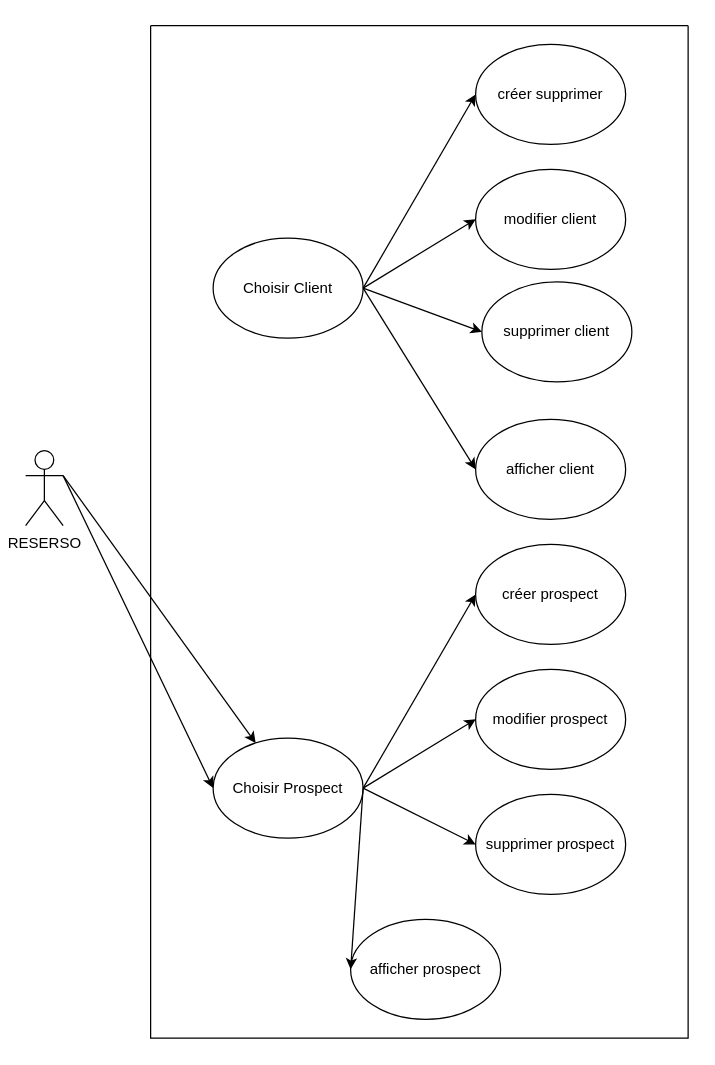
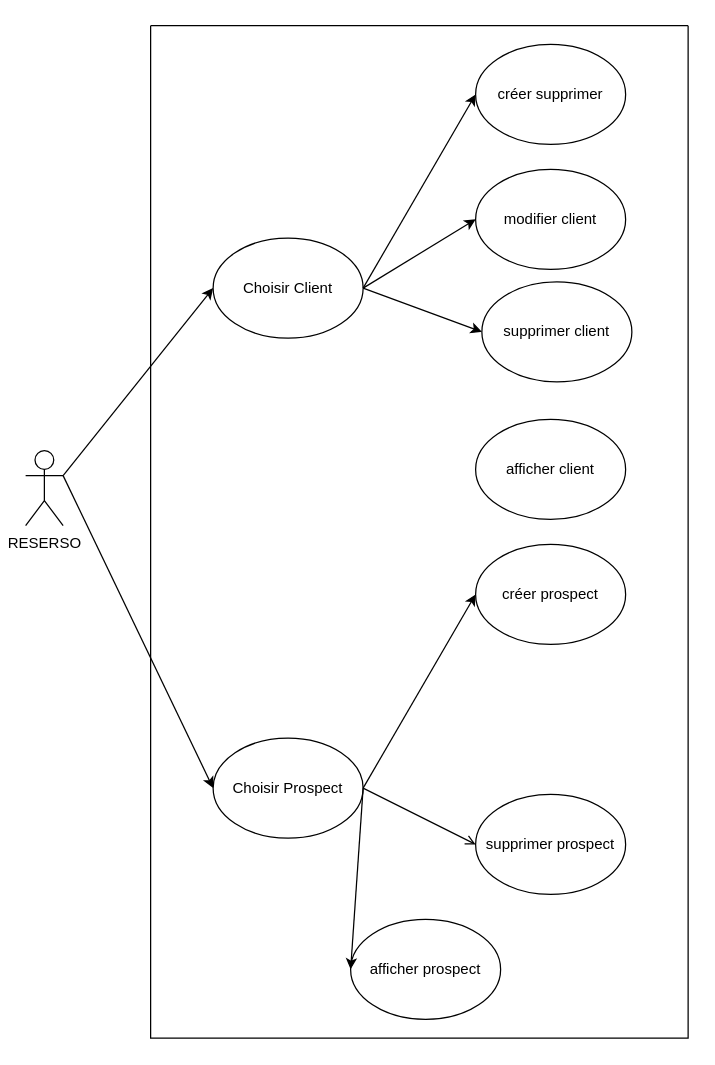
- <mxCell id="8" value="" style="endArrow=classic;html=1;rounded=0;exitX=1;exitY=0.5;exitDx=0;exitDy=0;entryX=0;entryY=0.5;entryDx=0;entryDy=0;" edge="1" parent="2" source="4" target="7"><mxGeometry width="50" height="50" relative="1" as="geometry"><mxPoint x="70" y="360" as="sourcePoint" /><mxPoint x="120" y="310" as="targetPoint" /></mxGeometry></mxCell>
- <mxCell id="21" value="" style="endArrow=classic;html=1;rounded=0;exitX=1;exitY=0.333;exitDx=0;exitDy=0;exitPerimeter=0;" edge="1" parent="1" source="20" target="3"><mxGeometry width="50" height="50" relative="1" as="geometry"><mxPoint x="190" y="430" as="sourcePoint" /><mxPoint x="240" y="380" as="targetPoint" /></mxGeometry></mxCell>
+ <mxCell id="21" value="" style="endArrow=classic;html=1;rounded=0;entryX=0;entryY=0.5;entryDx=0;entryDy=0;exitX=1;exitY=0.333;exitDx=0;exitDy=0;exitPerimeter=0;" edge="1" parent="1" source="20" target="4"><mxGeometry width="50" height="50" relative="1" as="geometry"><mxPoint x="190" y="430" as="sourcePoint" /><mxPoint x="240" y="380" as="targetPoint" /></mxGeometry></mxCell>
- <mxCell id="11" value="modifier prospect" style="ellipse;whiteSpace=wrap;html=1;" vertex="1" parent="2"><mxGeometry x="260" y="515" width="120" height="80" as="geometry" /></mxCell>
- <mxCell id="17" value="" style="endArrow=classic;html=1;rounded=0;exitX=1;exitY=0.5;exitDx=0;exitDy=0;entryX=0;entryY=0.5;entryDx=0;entryDy=0;" edge="1" parent="2" source="3" target="11"><mxGeometry width="50" height="50" relative="1" as="geometry"><mxPoint x="180" y="620" as="sourcePoint" /><mxPoint x="270" y="465" as="targetPoint" /></mxGeometry></mxCell>
- <mxCell id="18" value="" style="endArrow=classic;html=1;rounded=0;exitX=1;exitY=0.5;exitDx=0;exitDy=0;entryX=0;entryY=0.5;entryDx=0;entryDy=0;" edge="1" parent="2" source="3" target="12"><mxGeometry width="50" height="50" relative="1" as="geometry"><mxPoint x="190" y="630" as="sourcePoint" /><mxPoint x="280" y="475" as="targetPoint" /></mxGeometry></mxCell>
+ <mxCell id="18" value="" style="endArrow=open;html=1;rounded=0;exitX=1;exitY=0.5;exitDx=0;exitDy=0;entryX=0;entryY=0.5;entryDx=0;entryDy=0;" edge="1" parent="2" source="3" target="12"><mxGeometry width="50" height="50" relative="1" as="geometry"><mxPoint x="190" y="630" as="sourcePoint" /><mxPoint x="280" y="475" as="targetPoint" /></mxGeometry></mxCell>
